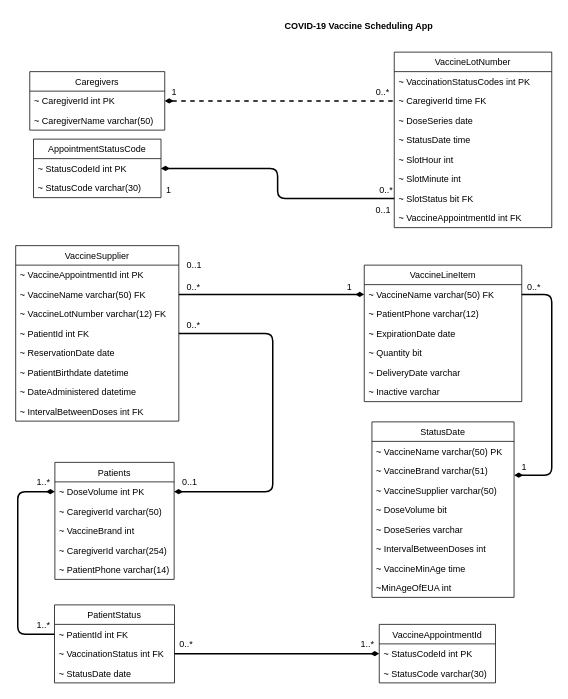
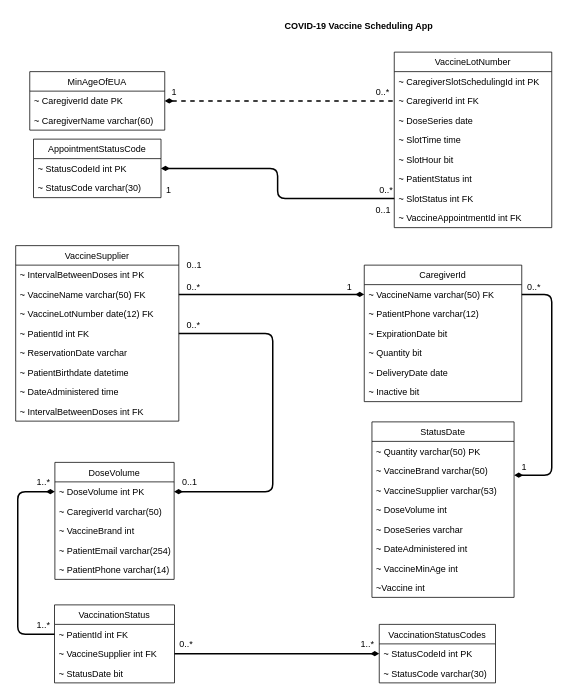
- <mxCell id="2" value="Caregivers" style="swimlane;fontStyle=0;childLayout=stackLayout;horizontal=1;startSize=26;fillColor=none;horizontalStack=0;resizeParent=1;resizeParentMax=0;resizeLast=0;collapsible=1;marginBottom=0;" parent="1" vertex="1"><mxGeometry x="39" y="95" width="180" height="78" as="geometry" /></mxCell>
+ <mxCell id="2" value="MinAgeOfEUA" style="swimlane;fontStyle=0;childLayout=stackLayout;horizontal=1;startSize=26;fillColor=none;horizontalStack=0;resizeParent=1;resizeParentMax=0;resizeLast=0;collapsible=1;marginBottom=0;" parent="1" vertex="1"><mxGeometry x="39" y="95" width="180" height="78" as="geometry" /></mxCell>
- <mxCell id="9" value="~ VaccinationStatusCodes int PK" style="text;strokeColor=none;fillColor=none;align=left;verticalAlign=top;spacingLeft=4;spacingRight=4;overflow=hidden;rotatable=0;points=[[0,0.5],[1,0.5]];portConstraint=eastwest;" parent="8" vertex="1"><mxGeometry y="26" width="210" height="26" as="geometry" /></mxCell>
+ <mxCell id="9" value="~ CaregiverSlotSchedulingId int PK" style="text;strokeColor=none;fillColor=none;align=left;verticalAlign=top;spacingLeft=4;spacingRight=4;overflow=hidden;rotatable=0;points=[[0,0.5],[1,0.5]];portConstraint=eastwest;" parent="8" vertex="1"><mxGeometry y="26" width="210" height="26" as="geometry" /></mxCell>
- <mxCell id="3" value="~ CaregiverId int PK" style="text;strokeColor=none;fillColor=none;align=left;verticalAlign=top;spacingLeft=4;spacingRight=4;overflow=hidden;rotatable=0;points=[[0,0.5],[1,0.5]];portConstraint=eastwest;" parent="2" vertex="1"><mxGeometry y="26" width="180" height="26" as="geometry" /></mxCell>
+ <mxCell id="3" value="~ CaregiverId date PK" style="text;strokeColor=none;fillColor=none;align=left;verticalAlign=top;spacingLeft=4;spacingRight=4;overflow=hidden;rotatable=0;points=[[0,0.5],[1,0.5]];portConstraint=eastwest;" parent="2" vertex="1"><mxGeometry y="26" width="180" height="26" as="geometry" /></mxCell>
- <mxCell id="10" value="~ CaregiverId time FK" style="text;strokeColor=none;fillColor=none;align=left;verticalAlign=top;spacingLeft=4;spacingRight=4;overflow=hidden;rotatable=0;points=[[0,0.5],[1,0.5]];portConstraint=eastwest;" parent="8" vertex="1"><mxGeometry y="52" width="210" height="26" as="geometry" /></mxCell>
+ <mxCell id="10" value="~ CaregiverId int FK" style="text;strokeColor=none;fillColor=none;align=left;verticalAlign=top;spacingLeft=4;spacingRight=4;overflow=hidden;rotatable=0;points=[[0,0.5],[1,0.5]];portConstraint=eastwest;" parent="8" vertex="1"><mxGeometry y="52" width="210" height="26" as="geometry" /></mxCell>
- <mxCell id="4" value="~ CaregiverName varchar(50)" style="text;strokeColor=none;fillColor=none;align=left;verticalAlign=top;spacingLeft=4;spacingRight=4;overflow=hidden;rotatable=0;points=[[0,0.5],[1,0.5]];portConstraint=eastwest;" parent="2" vertex="1"><mxGeometry y="52" width="180" height="26" as="geometry" /></mxCell>
+ <mxCell id="4" value="~ CaregiverName varchar(60)" style="text;strokeColor=none;fillColor=none;align=left;verticalAlign=top;spacingLeft=4;spacingRight=4;overflow=hidden;rotatable=0;points=[[0,0.5],[1,0.5]];portConstraint=eastwest;" parent="2" vertex="1"><mxGeometry y="52" width="180" height="26" as="geometry" /></mxCell>
- <mxCell id="12" value="~ StatusDate time" style="text;strokeColor=none;fillColor=none;align=left;verticalAlign=top;spacingLeft=4;spacingRight=4;overflow=hidden;rotatable=0;points=[[0,0.5],[1,0.5]];portConstraint=eastwest;" parent="8" vertex="1"><mxGeometry y="104" width="210" height="26" as="geometry" /></mxCell>
+ <mxCell id="12" value="~ SlotTime time" style="text;strokeColor=none;fillColor=none;align=left;verticalAlign=top;spacingLeft=4;spacingRight=4;overflow=hidden;rotatable=0;points=[[0,0.5],[1,0.5]];portConstraint=eastwest;" parent="8" vertex="1"><mxGeometry y="104" width="210" height="26" as="geometry" /></mxCell>
- <mxCell id="13" value="~ SlotHour int" style="text;strokeColor=none;fillColor=none;align=left;verticalAlign=top;spacingLeft=4;spacingRight=4;overflow=hidden;rotatable=0;points=[[0,0.5],[1,0.5]];portConstraint=eastwest;" parent="8" vertex="1"><mxGeometry y="130" width="210" height="26" as="geometry" /></mxCell>
+ <mxCell id="13" value="~ SlotHour bit" style="text;strokeColor=none;fillColor=none;align=left;verticalAlign=top;spacingLeft=4;spacingRight=4;overflow=hidden;rotatable=0;points=[[0,0.5],[1,0.5]];portConstraint=eastwest;" parent="8" vertex="1"><mxGeometry y="130" width="210" height="26" as="geometry" /></mxCell>
- <mxCell id="14" value="~ SlotMinute int" style="text;strokeColor=none;fillColor=none;align=left;verticalAlign=top;spacingLeft=4;spacingRight=4;overflow=hidden;rotatable=0;points=[[0,0.5],[1,0.5]];portConstraint=eastwest;" parent="8" vertex="1"><mxGeometry y="156" width="210" height="26" as="geometry" /></mxCell>
+ <mxCell id="14" value="~ PatientStatus int" style="text;strokeColor=none;fillColor=none;align=left;verticalAlign=top;spacingLeft=4;spacingRight=4;overflow=hidden;rotatable=0;points=[[0,0.5],[1,0.5]];portConstraint=eastwest;" parent="8" vertex="1"><mxGeometry y="156" width="210" height="26" as="geometry" /></mxCell>
- <mxCell id="15" value="~ SlotStatus bit FK" style="text;strokeColor=none;fillColor=none;align=left;verticalAlign=top;spacingLeft=4;spacingRight=4;overflow=hidden;rotatable=0;points=[[0,0.5],[1,0.5]];portConstraint=eastwest;" parent="8" vertex="1"><mxGeometry y="182" width="210" height="26" as="geometry" /></mxCell>
+ <mxCell id="15" value="~ SlotStatus int FK" style="text;strokeColor=none;fillColor=none;align=left;verticalAlign=top;spacingLeft=4;spacingRight=4;overflow=hidden;rotatable=0;points=[[0,0.5],[1,0.5]];portConstraint=eastwest;" parent="8" vertex="1"><mxGeometry y="182" width="210" height="26" as="geometry" /></mxCell>
- <mxCell id="18" value="~ VaccineAppointmentId int PK" style="text;strokeColor=none;fillColor=none;align=left;verticalAlign=top;spacingLeft=4;spacingRight=4;overflow=hidden;rotatable=0;points=[[0,0.5],[1,0.5]];portConstraint=eastwest;" parent="17" vertex="1"><mxGeometry y="26" width="217.5" height="26" as="geometry" /></mxCell>
+ <mxCell id="18" value="~ IntervalBetweenDoses int PK" style="text;strokeColor=none;fillColor=none;align=left;verticalAlign=top;spacingLeft=4;spacingRight=4;overflow=hidden;rotatable=0;points=[[0,0.5],[1,0.5]];portConstraint=eastwest;" parent="17" vertex="1"><mxGeometry y="26" width="217.5" height="26" as="geometry" /></mxCell>
- <mxCell id="45" value="VaccineLineItem" style="swimlane;fontStyle=0;childLayout=stackLayout;horizontal=1;startSize=26;fillColor=none;horizontalStack=0;resizeParent=1;resizeParentMax=0;resizeLast=0;collapsible=1;marginBottom=0;" parent="1" vertex="1"><mxGeometry x="485" y="353" width="210" height="182" as="geometry" /></mxCell>
+ <mxCell id="45" value="CaregiverId" style="swimlane;fontStyle=0;childLayout=stackLayout;horizontal=1;startSize=26;fillColor=none;horizontalStack=0;resizeParent=1;resizeParentMax=0;resizeLast=0;collapsible=1;marginBottom=0;" parent="1" vertex="1"><mxGeometry x="485" y="353" width="210" height="182" as="geometry" /></mxCell>
- <mxCell id="20" value="~ VaccineLotNumber varchar(12) FK" style="text;strokeColor=none;fillColor=none;align=left;verticalAlign=top;spacingLeft=4;spacingRight=4;overflow=hidden;rotatable=0;points=[[0,0.5],[1,0.5]];portConstraint=eastwest;" parent="17" vertex="1"><mxGeometry y="78" width="217.5" height="26" as="geometry" /></mxCell>
+ <mxCell id="20" value="~ VaccineLotNumber date(12) FK" style="text;strokeColor=none;fillColor=none;align=left;verticalAlign=top;spacingLeft=4;spacingRight=4;overflow=hidden;rotatable=0;points=[[0,0.5],[1,0.5]];portConstraint=eastwest;" parent="17" vertex="1"><mxGeometry y="78" width="217.5" height="26" as="geometry" /></mxCell>
- <mxCell id="48" value="~ ExpirationDate date" style="text;strokeColor=none;fillColor=none;align=left;verticalAlign=top;spacingLeft=4;spacingRight=4;overflow=hidden;rotatable=0;points=[[0,0.5],[1,0.5]];portConstraint=eastwest;" parent="45" vertex="1"><mxGeometry y="78" width="210" height="26" as="geometry" /></mxCell>
+ <mxCell id="48" value="~ ExpirationDate bit" style="text;strokeColor=none;fillColor=none;align=left;verticalAlign=top;spacingLeft=4;spacingRight=4;overflow=hidden;rotatable=0;points=[[0,0.5],[1,0.5]];portConstraint=eastwest;" parent="45" vertex="1"><mxGeometry y="78" width="210" height="26" as="geometry" /></mxCell>
- <mxCell id="22" value="~ ReservationDate date" style="text;strokeColor=none;fillColor=none;align=left;verticalAlign=top;spacingLeft=4;spacingRight=4;overflow=hidden;rotatable=0;points=[[0,0.5],[1,0.5]];portConstraint=eastwest;" parent="17" vertex="1"><mxGeometry y="130" width="217.5" height="26" as="geometry" /></mxCell>
+ <mxCell id="22" value="~ ReservationDate varchar" style="text;strokeColor=none;fillColor=none;align=left;verticalAlign=top;spacingLeft=4;spacingRight=4;overflow=hidden;rotatable=0;points=[[0,0.5],[1,0.5]];portConstraint=eastwest;" parent="17" vertex="1"><mxGeometry y="130" width="217.5" height="26" as="geometry" /></mxCell>
- <mxCell id="50" value="~ DeliveryDate varchar" style="text;strokeColor=none;fillColor=none;align=left;verticalAlign=top;spacingLeft=4;spacingRight=4;overflow=hidden;rotatable=0;points=[[0,0.5],[1,0.5]];portConstraint=eastwest;" parent="45" vertex="1"><mxGeometry y="130" width="210" height="26" as="geometry" /></mxCell>
+ <mxCell id="50" value="~ DeliveryDate date" style="text;strokeColor=none;fillColor=none;align=left;verticalAlign=top;spacingLeft=4;spacingRight=4;overflow=hidden;rotatable=0;points=[[0,0.5],[1,0.5]];portConstraint=eastwest;" parent="45" vertex="1"><mxGeometry y="130" width="210" height="26" as="geometry" /></mxCell>
- <mxCell id="24" value="~ DateAdministered datetime" style="text;strokeColor=none;fillColor=none;align=left;verticalAlign=top;spacingLeft=4;spacingRight=4;overflow=hidden;rotatable=0;points=[[0,0.5],[1,0.5]];portConstraint=eastwest;" parent="17" vertex="1"><mxGeometry y="182" width="217.5" height="26" as="geometry" /></mxCell>
+ <mxCell id="24" value="~ DateAdministered time" style="text;strokeColor=none;fillColor=none;align=left;verticalAlign=top;spacingLeft=4;spacingRight=4;overflow=hidden;rotatable=0;points=[[0,0.5],[1,0.5]];portConstraint=eastwest;" parent="17" vertex="1"><mxGeometry y="182" width="217.5" height="26" as="geometry" /></mxCell>
- <mxCell id="51" value="~ Inactive varchar" style="text;strokeColor=none;fillColor=none;align=left;verticalAlign=top;spacingLeft=4;spacingRight=4;overflow=hidden;rotatable=0;points=[[0,0.5],[1,0.5]];portConstraint=eastwest;" parent="45" vertex="1"><mxGeometry y="156" width="210" height="26" as="geometry" /></mxCell>
+ <mxCell id="51" value="~ Inactive bit" style="text;strokeColor=none;fillColor=none;align=left;verticalAlign=top;spacingLeft=4;spacingRight=4;overflow=hidden;rotatable=0;points=[[0,0.5],[1,0.5]];portConstraint=eastwest;" parent="45" vertex="1"><mxGeometry y="156" width="210" height="26" as="geometry" /></mxCell>
- <mxCell id="27" value="~ VaccineName varchar(50) PK" style="text;strokeColor=none;fillColor=none;align=left;verticalAlign=top;spacingLeft=4;spacingRight=4;overflow=hidden;rotatable=0;points=[[0,0.5],[1,0.5]];portConstraint=eastwest;" parent="26" vertex="1"><mxGeometry y="26" width="189.5" height="26" as="geometry" /></mxCell>
+ <mxCell id="27" value="~ Quantity varchar(50) PK" style="text;strokeColor=none;fillColor=none;align=left;verticalAlign=top;spacingLeft=4;spacingRight=4;overflow=hidden;rotatable=0;points=[[0,0.5],[1,0.5]];portConstraint=eastwest;" parent="26" vertex="1"><mxGeometry y="26" width="189.5" height="26" as="geometry" /></mxCell>
- <mxCell id="28" value="~ VaccineBrand varchar(51)" style="text;strokeColor=none;fillColor=none;align=left;verticalAlign=top;spacingLeft=4;spacingRight=4;overflow=hidden;rotatable=0;points=[[0,0.5],[1,0.5]];portConstraint=eastwest;" parent="26" vertex="1"><mxGeometry y="52" width="189.5" height="26" as="geometry" /></mxCell>
+ <mxCell id="28" value="~ VaccineBrand varchar(50)" style="text;strokeColor=none;fillColor=none;align=left;verticalAlign=top;spacingLeft=4;spacingRight=4;overflow=hidden;rotatable=0;points=[[0,0.5],[1,0.5]];portConstraint=eastwest;" parent="26" vertex="1"><mxGeometry y="52" width="189.5" height="26" as="geometry" /></mxCell>
- <mxCell id="35" value="Patients" style="swimlane;fontStyle=0;childLayout=stackLayout;horizontal=1;startSize=26;fillColor=none;horizontalStack=0;resizeParent=1;resizeParentMax=0;resizeLast=0;collapsible=1;marginBottom=0;" parent="1" vertex="1"><mxGeometry x="72.5" y="616" width="159" height="156" as="geometry" /></mxCell>
+ <mxCell id="35" value="DoseVolume" style="swimlane;fontStyle=0;childLayout=stackLayout;horizontal=1;startSize=26;fillColor=none;horizontalStack=0;resizeParent=1;resizeParentMax=0;resizeLast=0;collapsible=1;marginBottom=0;" parent="1" vertex="1"><mxGeometry x="72.5" y="616" width="159" height="156" as="geometry" /></mxCell>
- <mxCell id="29" value="~ VaccineSupplier varchar(50)" style="text;strokeColor=none;fillColor=none;align=left;verticalAlign=top;spacingLeft=4;spacingRight=4;overflow=hidden;rotatable=0;points=[[0,0.5],[1,0.5]];portConstraint=eastwest;" parent="26" vertex="1"><mxGeometry y="78" width="189.5" height="26" as="geometry" /></mxCell>
+ <mxCell id="29" value="~ VaccineSupplier varchar(53)" style="text;strokeColor=none;fillColor=none;align=left;verticalAlign=top;spacingLeft=4;spacingRight=4;overflow=hidden;rotatable=0;points=[[0,0.5],[1,0.5]];portConstraint=eastwest;" parent="26" vertex="1"><mxGeometry y="78" width="189.5" height="26" as="geometry" /></mxCell>
- <mxCell id="30" value="~ DoseVolume bit" style="text;strokeColor=none;fillColor=none;align=left;verticalAlign=top;spacingLeft=4;spacingRight=4;overflow=hidden;rotatable=0;points=[[0,0.5],[1,0.5]];portConstraint=eastwest;" parent="26" vertex="1"><mxGeometry y="104" width="189.5" height="26" as="geometry" /></mxCell>
+ <mxCell id="30" value="~ DoseVolume int" style="text;strokeColor=none;fillColor=none;align=left;verticalAlign=top;spacingLeft=4;spacingRight=4;overflow=hidden;rotatable=0;points=[[0,0.5],[1,0.5]];portConstraint=eastwest;" parent="26" vertex="1"><mxGeometry y="104" width="189.5" height="26" as="geometry" /></mxCell>
- <mxCell id="32" value="~ IntervalBetweenDoses int" style="text;strokeColor=none;fillColor=none;align=left;verticalAlign=top;spacingLeft=4;spacingRight=4;overflow=hidden;rotatable=0;points=[[0,0.5],[1,0.5]];portConstraint=eastwest;" parent="26" vertex="1"><mxGeometry y="156" width="189.5" height="26" as="geometry" /></mxCell>
+ <mxCell id="32" value="~ DateAdministered int" style="text;strokeColor=none;fillColor=none;align=left;verticalAlign=top;spacingLeft=4;spacingRight=4;overflow=hidden;rotatable=0;points=[[0,0.5],[1,0.5]];portConstraint=eastwest;" parent="26" vertex="1"><mxGeometry y="156" width="189.5" height="26" as="geometry" /></mxCell>
- <mxCell id="39" value="~ CaregiverId varchar(254)" style="text;strokeColor=none;fillColor=none;align=left;verticalAlign=top;spacingLeft=4;spacingRight=4;overflow=hidden;rotatable=0;points=[[0,0.5],[1,0.5]];portConstraint=eastwest;" parent="35" vertex="1"><mxGeometry y="104" width="159" height="26" as="geometry" /></mxCell>
+ <mxCell id="39" value="~ PatientEmail varchar(254)" style="text;strokeColor=none;fillColor=none;align=left;verticalAlign=top;spacingLeft=4;spacingRight=4;overflow=hidden;rotatable=0;points=[[0,0.5],[1,0.5]];portConstraint=eastwest;" parent="35" vertex="1"><mxGeometry y="104" width="159" height="26" as="geometry" /></mxCell>
- <mxCell id="33" value="~ VaccineMinAge time" style="text;strokeColor=none;fillColor=none;align=left;verticalAlign=top;spacingLeft=4;spacingRight=4;overflow=hidden;rotatable=0;points=[[0,0.5],[1,0.5]];portConstraint=eastwest;" parent="26" vertex="1"><mxGeometry y="182" width="189.5" height="26" as="geometry" /></mxCell>
+ <mxCell id="33" value="~ VaccineMinAge int" style="text;strokeColor=none;fillColor=none;align=left;verticalAlign=top;spacingLeft=4;spacingRight=4;overflow=hidden;rotatable=0;points=[[0,0.5],[1,0.5]];portConstraint=eastwest;" parent="26" vertex="1"><mxGeometry y="182" width="189.5" height="26" as="geometry" /></mxCell>
- <mxCell id="34" value="~MinAgeOfEUA int" style="text;strokeColor=none;fillColor=none;align=left;verticalAlign=top;spacingLeft=4;spacingRight=4;overflow=hidden;rotatable=0;points=[[0,0.5],[1,0.5]];portConstraint=eastwest;" parent="26" vertex="1"><mxGeometry y="208" width="189.5" height="26" as="geometry" /></mxCell>
+ <mxCell id="34" value="~Vaccine int" style="text;strokeColor=none;fillColor=none;align=left;verticalAlign=top;spacingLeft=4;spacingRight=4;overflow=hidden;rotatable=0;points=[[0,0.5],[1,0.5]];portConstraint=eastwest;" parent="26" vertex="1"><mxGeometry y="208" width="189.5" height="26" as="geometry" /></mxCell>
- <mxCell id="52" value="PatientStatus" style="swimlane;fontStyle=0;childLayout=stackLayout;horizontal=1;startSize=26;fillColor=none;horizontalStack=0;resizeParent=1;resizeParentMax=0;resizeLast=0;collapsible=1;marginBottom=0;" parent="1" vertex="1"><mxGeometry x="72" y="806" width="160" height="104" as="geometry" /></mxCell>
+ <mxCell id="52" value="VaccinationStatus" style="swimlane;fontStyle=0;childLayout=stackLayout;horizontal=1;startSize=26;fillColor=none;horizontalStack=0;resizeParent=1;resizeParentMax=0;resizeLast=0;collapsible=1;marginBottom=0;" parent="1" vertex="1"><mxGeometry x="72" y="806" width="160" height="104" as="geometry" /></mxCell>
- <mxCell id="42" value="VaccineAppointmentId" style="swimlane;fontStyle=0;childLayout=stackLayout;horizontal=1;startSize=26;fillColor=none;horizontalStack=0;resizeParent=1;resizeParentMax=0;resizeLast=0;collapsible=1;marginBottom=0;" parent="1" vertex="1"><mxGeometry x="505" y="832" width="155" height="78" as="geometry" /></mxCell>
+ <mxCell id="42" value="VaccinationStatusCodes" style="swimlane;fontStyle=0;childLayout=stackLayout;horizontal=1;startSize=26;fillColor=none;horizontalStack=0;resizeParent=1;resizeParentMax=0;resizeLast=0;collapsible=1;marginBottom=0;" parent="1" vertex="1"><mxGeometry x="505" y="832" width="155" height="78" as="geometry" /></mxCell>
- <mxCell id="54" value="~ VaccinationStatus int FK" style="text;strokeColor=none;fillColor=none;align=left;verticalAlign=top;spacingLeft=4;spacingRight=4;overflow=hidden;rotatable=0;points=[[0,0.5],[1,0.5]];portConstraint=eastwest;" parent="52" vertex="1"><mxGeometry y="52" width="160" height="26" as="geometry" /></mxCell>
+ <mxCell id="54" value="~ VaccineSupplier int FK" style="text;strokeColor=none;fillColor=none;align=left;verticalAlign=top;spacingLeft=4;spacingRight=4;overflow=hidden;rotatable=0;points=[[0,0.5],[1,0.5]];portConstraint=eastwest;" parent="52" vertex="1"><mxGeometry y="52" width="160" height="26" as="geometry" /></mxCell>
- <mxCell id="55" value="~ StatusDate date" style="text;strokeColor=none;fillColor=none;align=left;verticalAlign=top;spacingLeft=4;spacingRight=4;overflow=hidden;rotatable=0;points=[[0,0.5],[1,0.5]];portConstraint=eastwest;" parent="52" vertex="1"><mxGeometry y="78" width="160" height="26" as="geometry" /></mxCell>
+ <mxCell id="55" value="~ StatusDate bit" style="text;strokeColor=none;fillColor=none;align=left;verticalAlign=top;spacingLeft=4;spacingRight=4;overflow=hidden;rotatable=0;points=[[0,0.5],[1,0.5]];portConstraint=eastwest;" parent="52" vertex="1"><mxGeometry y="78" width="160" height="26" as="geometry" /></mxCell>
